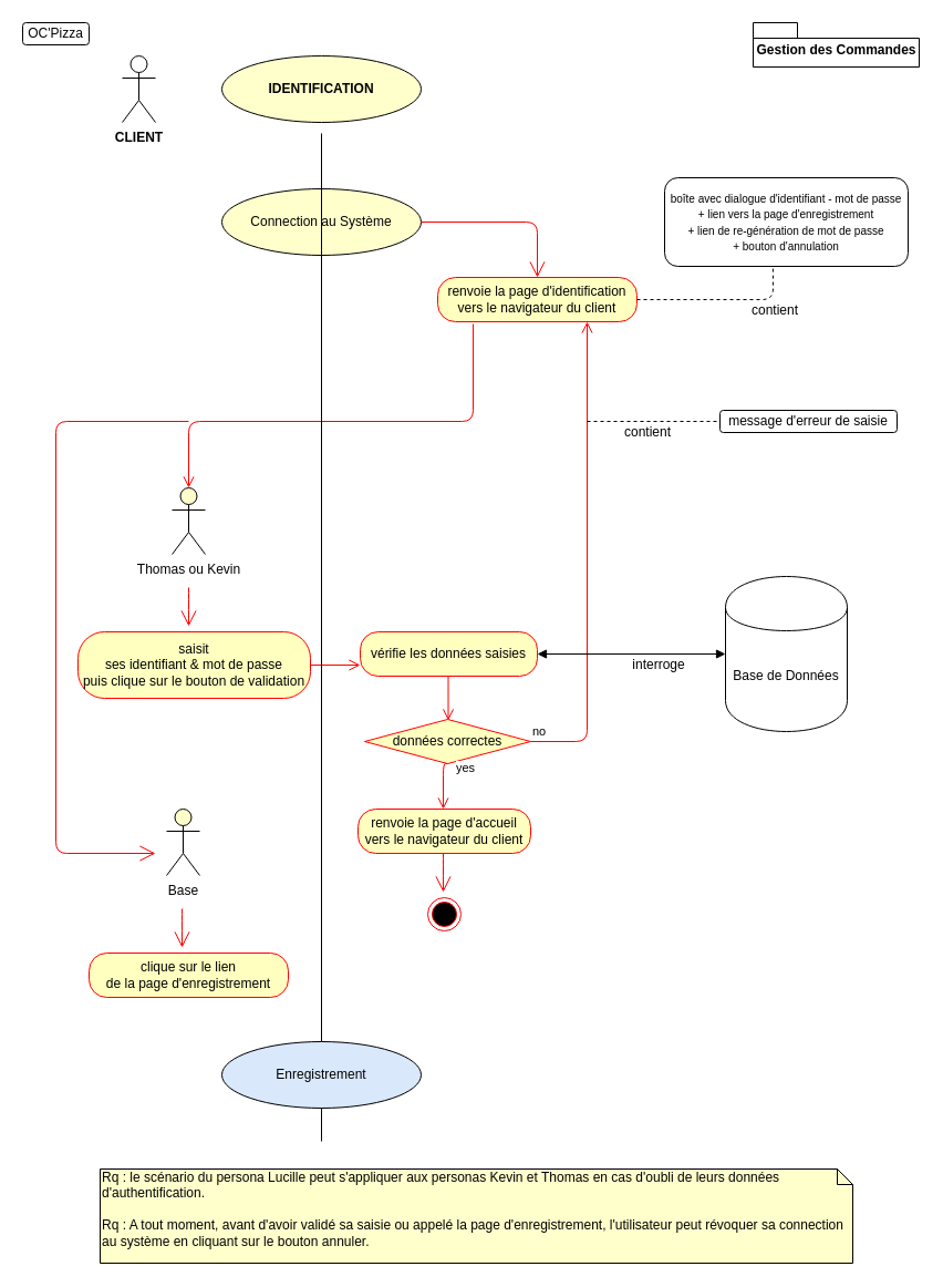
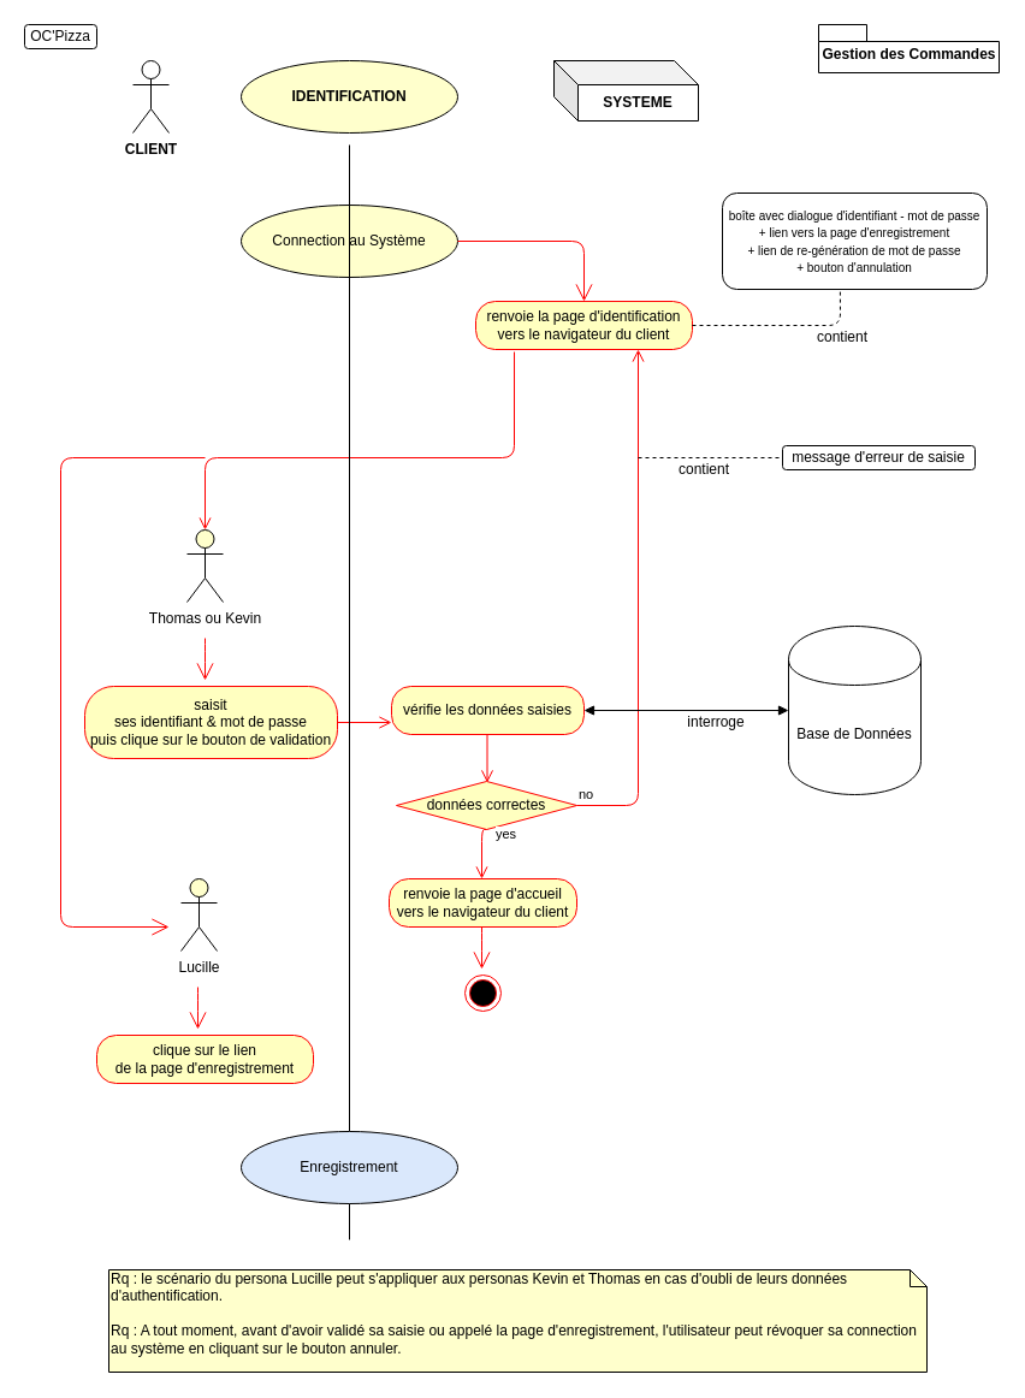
+ <mxCell id="5" value="&lt;b&gt;SYSTEME&lt;/b&gt;" style="shape=cube;whiteSpace=wrap;html=1;boundedLbl=1;backgroundOutline=1;darkOpacity=0.05;darkOpacity2=0.1;" parent="1" vertex="1"><mxGeometry x="460" y="50" width="120" height="50" as="geometry" /></mxCell>
- <mxCell id="29" value="Base" style="shape=umlActor;verticalLabelPosition=bottom;labelBackgroundColor=#ffffff;verticalAlign=top;html=1;outlineConnect=0;fillColor=#FFFFCC;" parent="1" vertex="1"><mxGeometry x="150" y="730" width="30" height="60" as="geometry" /></mxCell>
+ <mxCell id="29" value="Lucille" style="shape=umlActor;verticalLabelPosition=bottom;labelBackgroundColor=#ffffff;verticalAlign=top;html=1;outlineConnect=0;fillColor=#FFFFCC;" parent="1" vertex="1"><mxGeometry x="150" y="730" width="30" height="60" as="geometry" /></mxCell>
